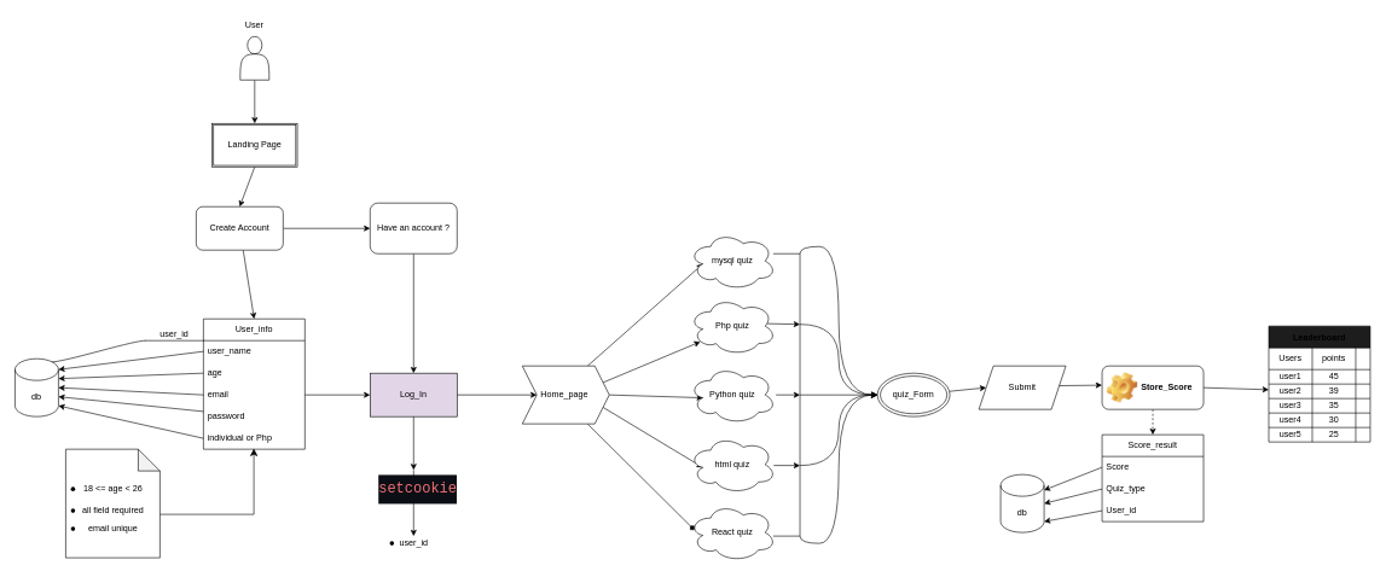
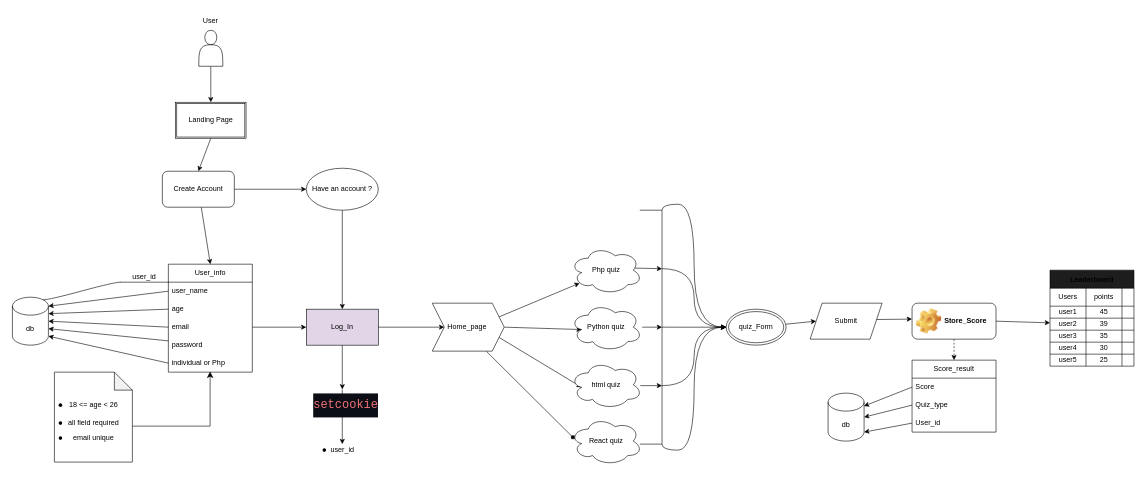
- <mxCell id="9" value="Have an account ?" style="whiteSpace=wrap;html=1;rounded=1;" parent="1" vertex="1"><mxGeometry x="510" y="280" width="120" height="70" as="geometry" /></mxCell>
+ <mxCell id="9" value="Have an account ?" style="ellipse;whiteSpace=wrap;html=1;" parent="1" vertex="1"><mxGeometry x="510" y="280" width="120" height="70" as="geometry" /></mxCell>
- <mxCell id="63" value="mysql quiz" style="ellipse;shape=cloud;whiteSpace=wrap;html=1;" parent="1" vertex="1"><mxGeometry x="950" y="320" width="120" height="80" as="geometry" /></mxCell>
- <mxCell id="23" style="edgeStyle=none;html=1;exitX=0.75;exitY=0;exitDx=0;exitDy=0;entryX=0.16;entryY=0.55;entryDx=0;entryDy=0;entryPerimeter=0;" parent="1" source="24" target="63" edge="1"><mxGeometry relative="1" as="geometry" /></mxCell>
